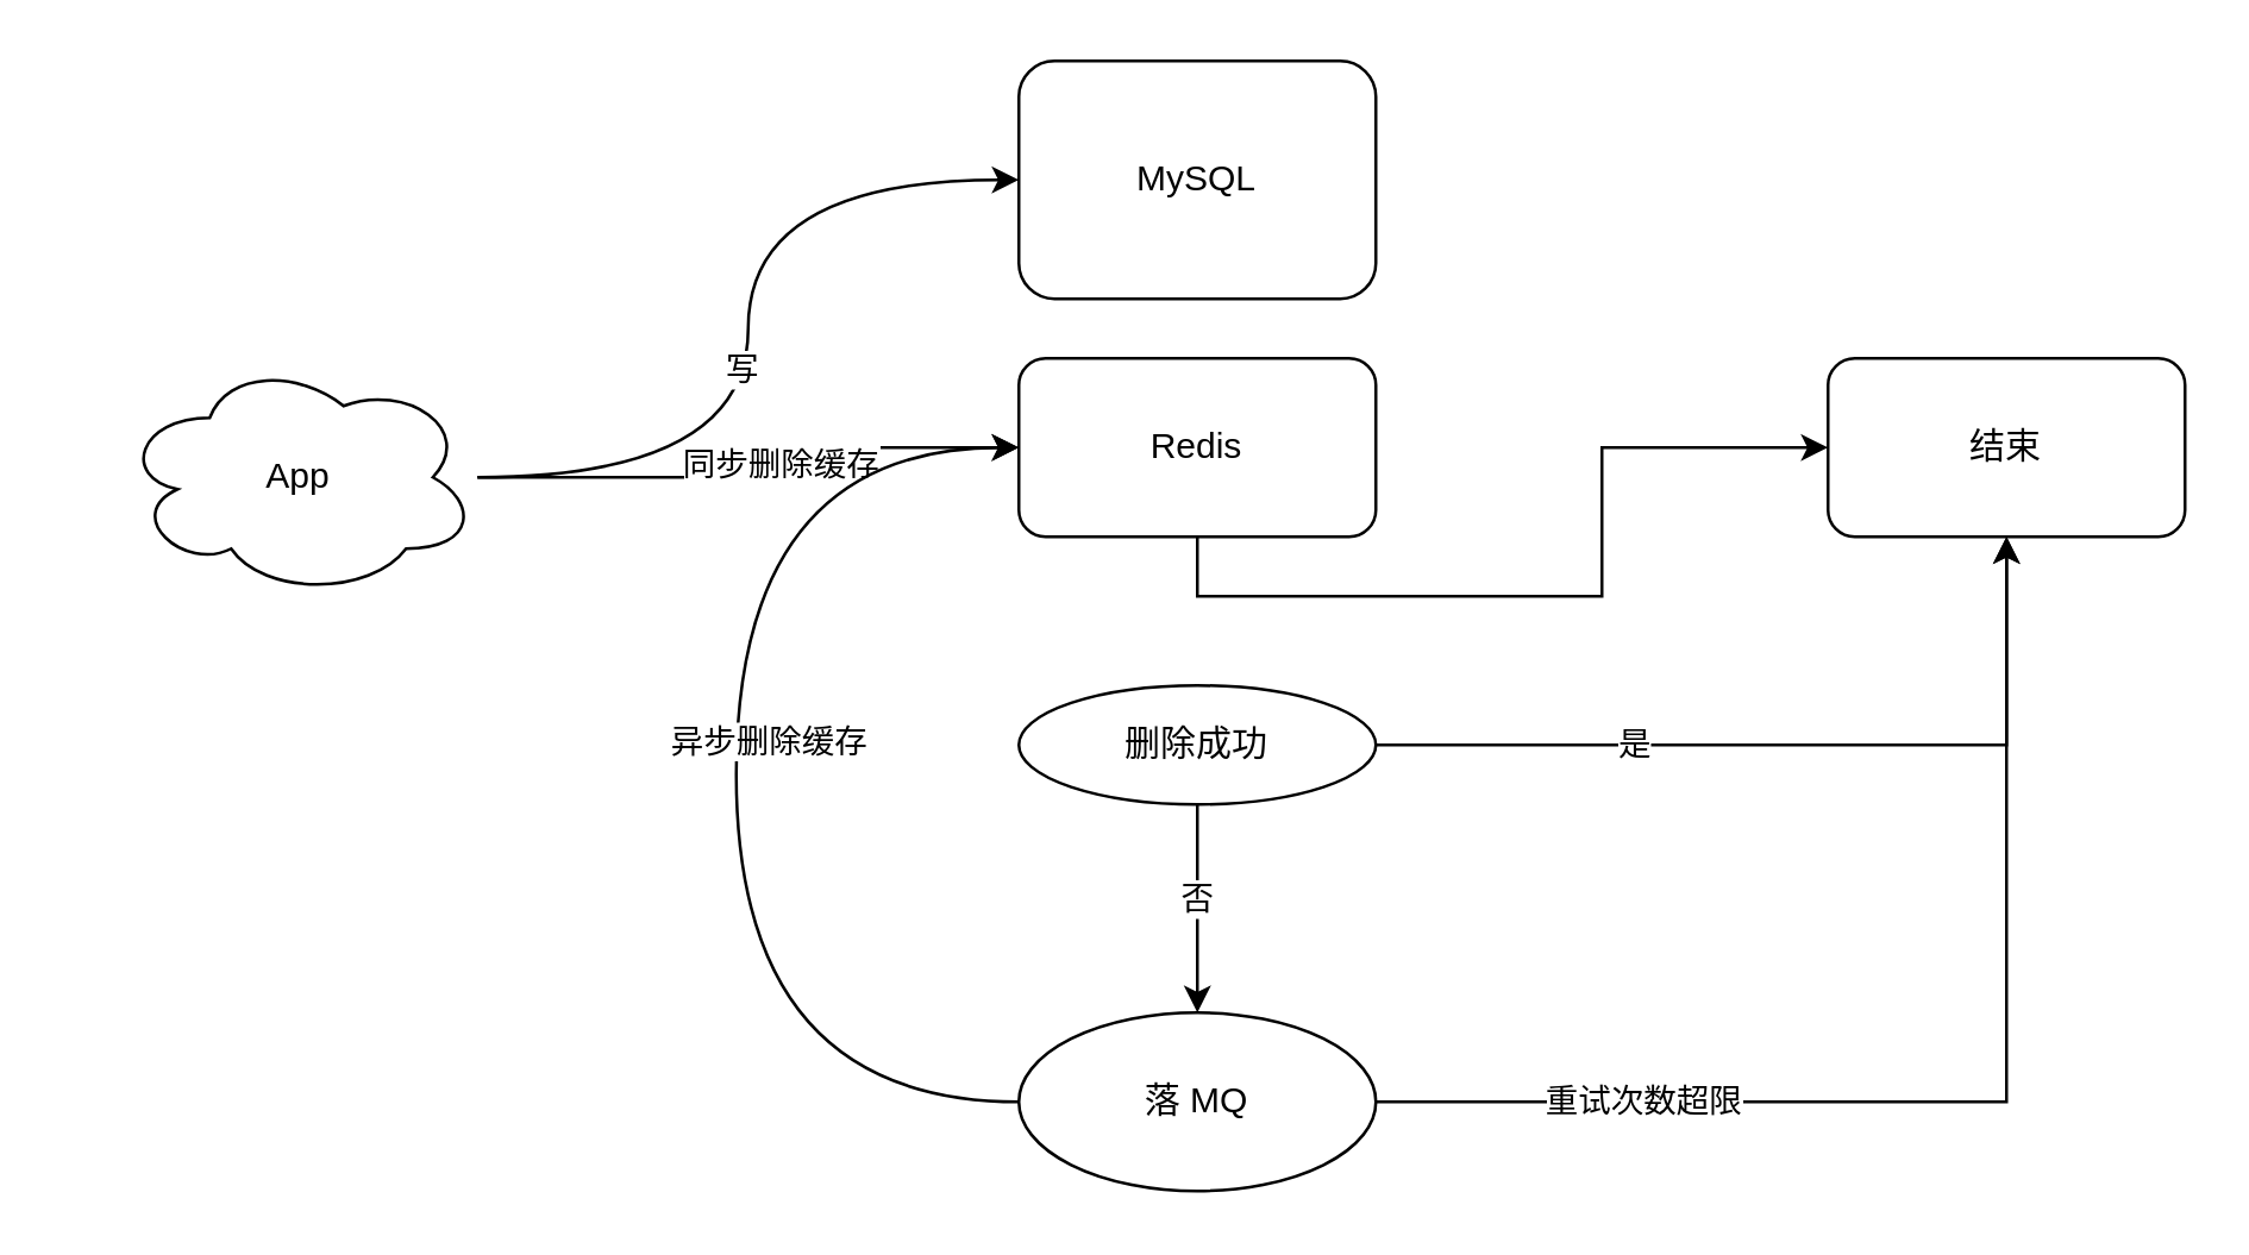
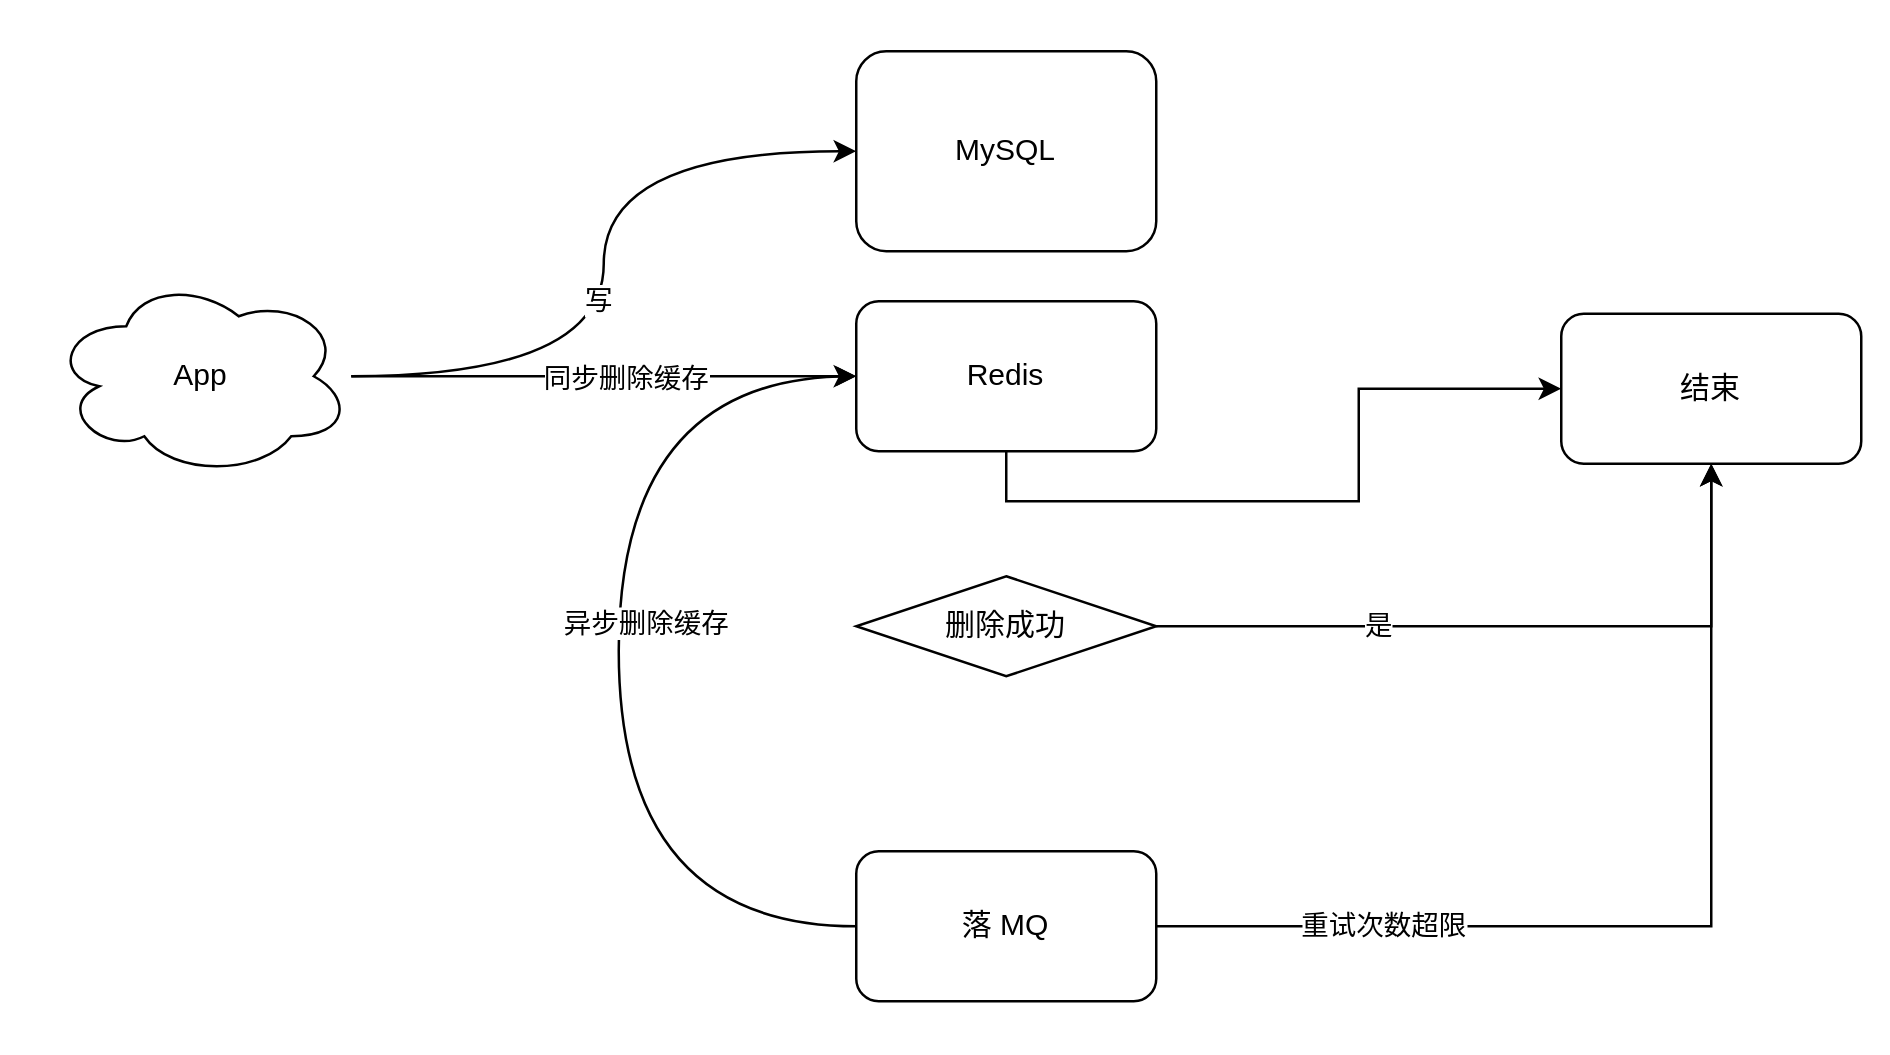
- <mxCell id="20" value="结束" style="rounded=1;whiteSpace=wrap;html=1;" parent="1" vertex="1"><mxGeometry x="614" y="120" width="120" height="60" as="geometry" /></mxCell>
+ <mxCell id="20" value="结束" style="rounded=1;whiteSpace=wrap;html=1;" parent="1" vertex="1"><mxGeometry x="624" y="125" width="120" height="60" as="geometry" /></mxCell>
- <mxCell id="6" value="App" style="ellipse;shape=cloud;whiteSpace=wrap;html=1;" parent="1" vertex="1"><mxGeometry x="40" y="120" width="120" height="80" as="geometry" /></mxCell>
+ <mxCell id="6" value="App" style="ellipse;shape=cloud;whiteSpace=wrap;html=1;" parent="1" vertex="1"><mxGeometry x="20" y="110" width="120" height="80" as="geometry" /></mxCell>
- <mxCell id="8" style="edgeStyle=orthogonalEdgeStyle;rounded=0;orthogonalLoop=1;jettySize=auto;html=1;entryX=0;entryY=0.5;entryDx=0;entryDy=0;curved=1;" parent="1" source="12" target="14" edge="1"><mxGeometry relative="1" as="geometry"><mxPoint x="337" y="150" as="targetPoint" /><Array as="points"><mxPoint x="247" y="370" /><mxPoint x="247" y="150" /></Array></mxGeometry></mxCell>
+ <mxCell id="8" style="edgeStyle=orthogonalEdgeStyle;rounded=0;orthogonalLoop=1;jettySize=auto;html=1;entryX=0;entryY=0.5;entryDx=0;entryDy=0;curved=1;endArrow=open;" parent="1" source="12" target="14" edge="1"><mxGeometry relative="1" as="geometry"><mxPoint x="337" y="150" as="targetPoint" /><Array as="points"><mxPoint x="247" y="370" /><mxPoint x="247" y="150" /></Array></mxGeometry></mxCell>
- <mxCell id="19" value="删除成功" style="ellipse;whiteSpace=wrap;html=1;" parent="1" vertex="1"><mxGeometry x="342" y="230" width="120" height="40" as="geometry" /></mxCell>
+ <mxCell id="19" value="删除成功" style="rhombus;whiteSpace=wrap;html=1;" parent="1" vertex="1"><mxGeometry x="342" y="230" width="120" height="40" as="geometry" /></mxCell>
- <mxCell id="15" style="edgeStyle=orthogonalEdgeStyle;rounded=0;orthogonalLoop=1;jettySize=auto;html=1;entryX=0.5;entryY=0;entryDx=0;entryDy=0;" parent="1" source="19" target="12" edge="1"><mxGeometry relative="1" as="geometry" /></mxCell>
- <mxCell id="16" value="否" style="edgeLabel;html=1;align=center;verticalAlign=middle;resizable=0;points=[];" parent="15" vertex="1" connectable="0"><mxGeometry x="-0.12" y="1" relative="1" as="geometry"><mxPoint x="-2" as="offset" /></mxGeometry></mxCell>
- <mxCell id="12" value="落 MQ" style="ellipse;whiteSpace=wrap;html=1;" parent="1" vertex="1"><mxGeometry x="342" y="340" width="120" height="60" as="geometry" /></mxCell>
+ <mxCell id="12" value="落 MQ" style="rounded=1;whiteSpace=wrap;html=1;" parent="1" vertex="1"><mxGeometry x="342" y="340" width="120" height="60" as="geometry" /></mxCell>
